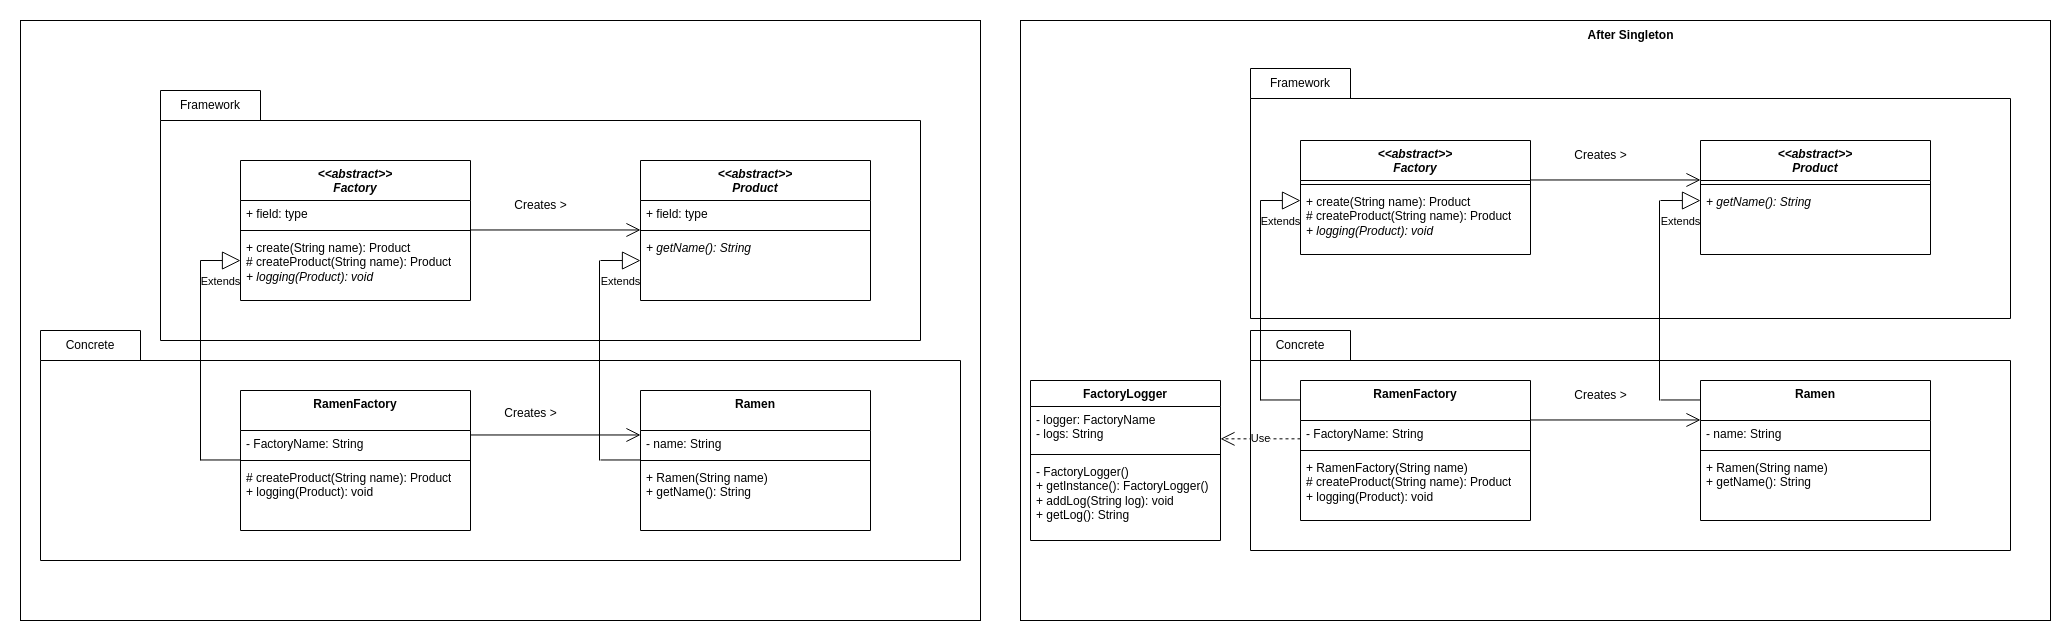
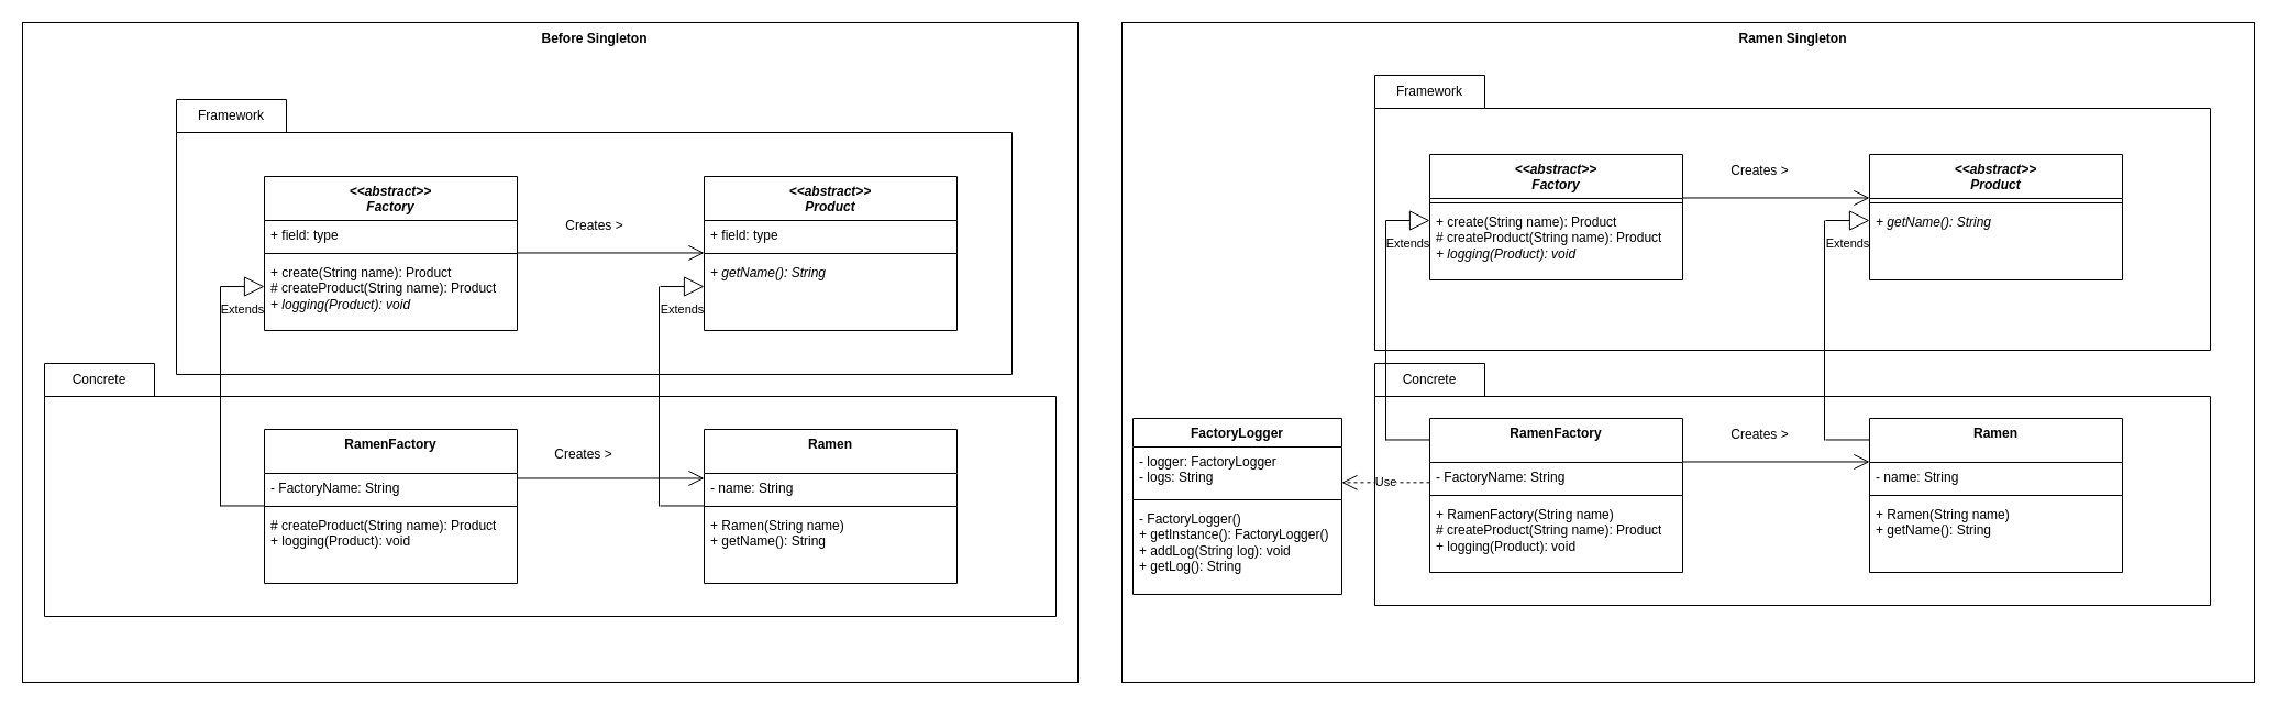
+ <mxCell id="36" value="Before Singleton" style="text;html=1;strokeColor=none;fillColor=none;align=center;verticalAlign=middle;whiteSpace=wrap;rounded=0;fontStyle=1" vertex="1" parent="1"><mxGeometry x="437.5" y="20" width="205" height="30" as="geometry" /></mxCell>
- <mxCell id="62" value="After Singleton" style="text;html=1;strokeColor=none;fillColor=none;align=center;verticalAlign=middle;whiteSpace=wrap;rounded=0;fontStyle=1" vertex="1" parent="1"><mxGeometry x="1527.5" y="20" width="205" height="30" as="geometry" /></mxCell>
+ <mxCell id="62" value="Ramen Singleton" style="text;html=1;strokeColor=none;fillColor=none;align=center;verticalAlign=middle;whiteSpace=wrap;rounded=0;fontStyle=1" vertex="1" parent="1"><mxGeometry x="1527.5" y="20" width="205" height="30" as="geometry" /></mxCell>
- <mxCell id="38" value="- logger: FactoryName&lt;br&gt;- logs: String" style="text;strokeColor=none;fillColor=none;align=left;verticalAlign=top;spacingLeft=4;spacingRight=4;overflow=hidden;rotatable=0;points=[[0,0.5],[1,0.5]];portConstraint=eastwest;whiteSpace=wrap;html=1;" vertex="1" parent="37"><mxGeometry y="26" width="190" height="44" as="geometry" /></mxCell>
+ <mxCell id="38" value="- logger: FactoryLogger&lt;br&gt;- logs: String" style="text;strokeColor=none;fillColor=none;align=left;verticalAlign=top;spacingLeft=4;spacingRight=4;overflow=hidden;rotatable=0;points=[[0,0.5],[1,0.5]];portConstraint=eastwest;whiteSpace=wrap;html=1;" vertex="1" parent="37"><mxGeometry y="26" width="190" height="44" as="geometry" /></mxCell>
